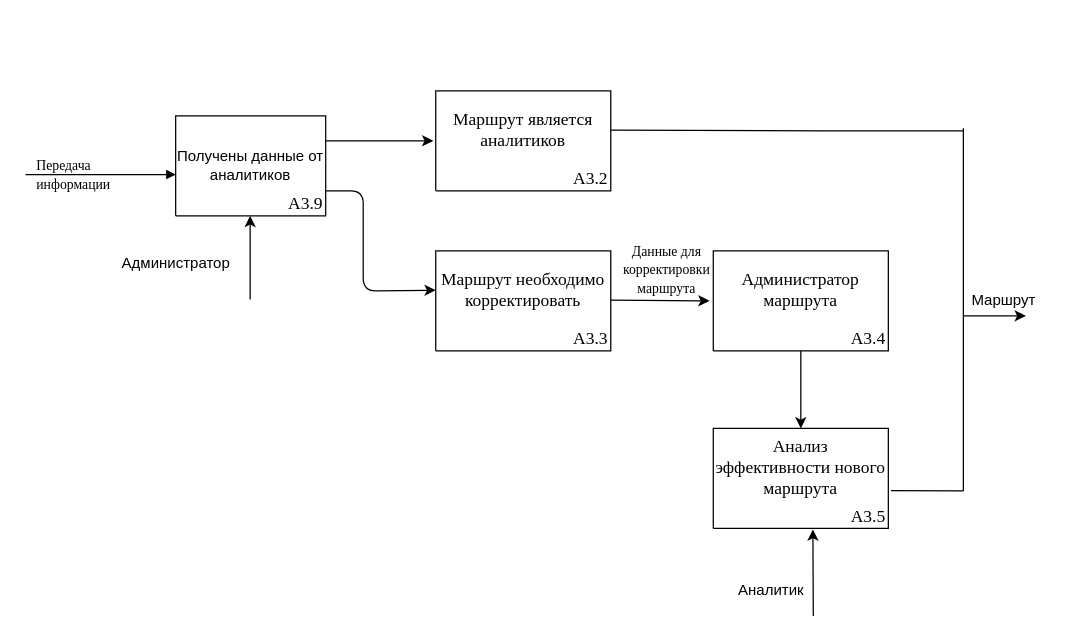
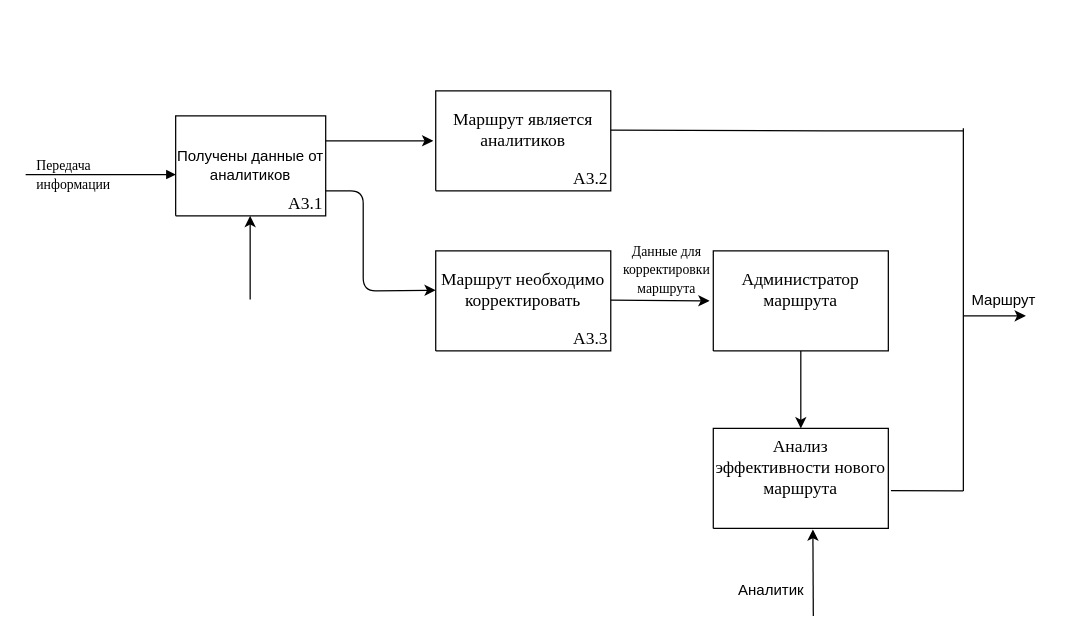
- <mxCell id="11" value="&lt;p style=&quot;margin-left: 0 ; margin-right: 0 ; margin-top: 0px ; margin-bottom: 0px ; text-indent: 0 ; direction: ltr&quot;&gt;&lt;font style=&quot;font-size: 14px ; font-family: &amp;#34;calibri&amp;#34; ; color: #000000 ; direction: ltr ; letter-spacing: 0px ; line-height: 120% ; opacity: 1&quot;&gt;A3.9&lt;/font&gt;&lt;font style=&quot;font-size: 14px ; font-family: &amp;#34;calibri&amp;#34; ; color: #000000 ; direction: ltr ; letter-spacing: 0px ; line-height: 120% ; opacity: 1&quot;&gt;&lt;br&gt;&lt;/font&gt;&lt;/p&gt;" style="verticalAlign=middle;align=right;vsdxID=3;fillColor=none;gradientColor=none;strokeColor=none;spacingTop=-3;spacingBottom=-3;labelBackgroundColor=none;rounded=0;html=1;whiteSpace=wrap;" parent="9" vertex="1"><mxGeometry y="63" width="120" height="16" as="geometry" /></mxCell>
+ <mxCell id="11" value="&lt;p style=&quot;margin-left: 0 ; margin-right: 0 ; margin-top: 0px ; margin-bottom: 0px ; text-indent: 0 ; direction: ltr&quot;&gt;&lt;font style=&quot;font-size: 14px ; font-family: &amp;#34;calibri&amp;#34; ; color: #000000 ; direction: ltr ; letter-spacing: 0px ; line-height: 120% ; opacity: 1&quot;&gt;A3.1&lt;/font&gt;&lt;font style=&quot;font-size: 14px ; font-family: &amp;#34;calibri&amp;#34; ; color: #000000 ; direction: ltr ; letter-spacing: 0px ; line-height: 120% ; opacity: 1&quot;&gt;&lt;br&gt;&lt;/font&gt;&lt;/p&gt;" style="verticalAlign=middle;align=right;vsdxID=3;fillColor=none;gradientColor=none;strokeColor=none;spacingTop=-3;spacingBottom=-3;labelBackgroundColor=none;rounded=0;html=1;whiteSpace=wrap;" parent="9" vertex="1"><mxGeometry y="63" width="120" height="16" as="geometry" /></mxCell>
- <mxCell id="21" value="Администратор" style="text;html=1;align=center;verticalAlign=middle;resizable=0;points=[];autosize=1;" parent="1" vertex="1"><mxGeometry x="90" y="200" width="100" height="20" as="geometry" /></mxCell>
- <mxCell id="24" value="&lt;p style=&quot;margin-left: 0 ; margin-right: 0 ; margin-top: 0px ; margin-bottom: 0px ; text-indent: 0 ; direction: ltr&quot;&gt;&lt;font style=&quot;font-size: 14px ; font-family: &amp;#34;calibri&amp;#34; ; color: #000000 ; direction: ltr ; letter-spacing: 0px ; line-height: 120% ; opacity: 1&quot;&gt;A3.4&lt;/font&gt;&lt;font style=&quot;font-size: 14px ; font-family: &amp;#34;calibri&amp;#34; ; color: #000000 ; direction: ltr ; letter-spacing: 0px ; line-height: 120% ; opacity: 1&quot;&gt;&lt;br&gt;&lt;/font&gt;&lt;/p&gt;" style="verticalAlign=middle;align=right;vsdxID=15;fillColor=none;gradientColor=none;strokeColor=none;spacingTop=-3;spacingBottom=-3;labelBackgroundColor=none;rounded=0;html=1;whiteSpace=wrap;" vertex="1" parent="22"><mxGeometry y="63" width="140" height="16" as="geometry" /></mxCell>
- <mxCell id="38" value="&lt;p style=&quot;margin-left: 0 ; margin-right: 0 ; margin-top: 0px ; margin-bottom: 0px ; text-indent: 0 ; direction: ltr&quot;&gt;&lt;font style=&quot;font-size: 14px ; font-family: &amp;#34;calibri&amp;#34; ; color: #000000 ; direction: ltr ; letter-spacing: 0px ; line-height: 120% ; opacity: 1&quot;&gt;A3.5&lt;/font&gt;&lt;font style=&quot;font-size: 14px ; font-family: &amp;#34;calibri&amp;#34; ; color: #000000 ; direction: ltr ; letter-spacing: 0px ; line-height: 120% ; opacity: 1&quot;&gt;&lt;br&gt;&lt;/font&gt;&lt;/p&gt;" style="verticalAlign=middle;align=right;vsdxID=15;fillColor=none;gradientColor=none;strokeColor=none;spacingTop=-3;spacingBottom=-3;labelBackgroundColor=none;rounded=0;html=1;whiteSpace=wrap;" vertex="1" parent="36"><mxGeometry y="63" width="140" height="16" as="geometry" /></mxCell>
